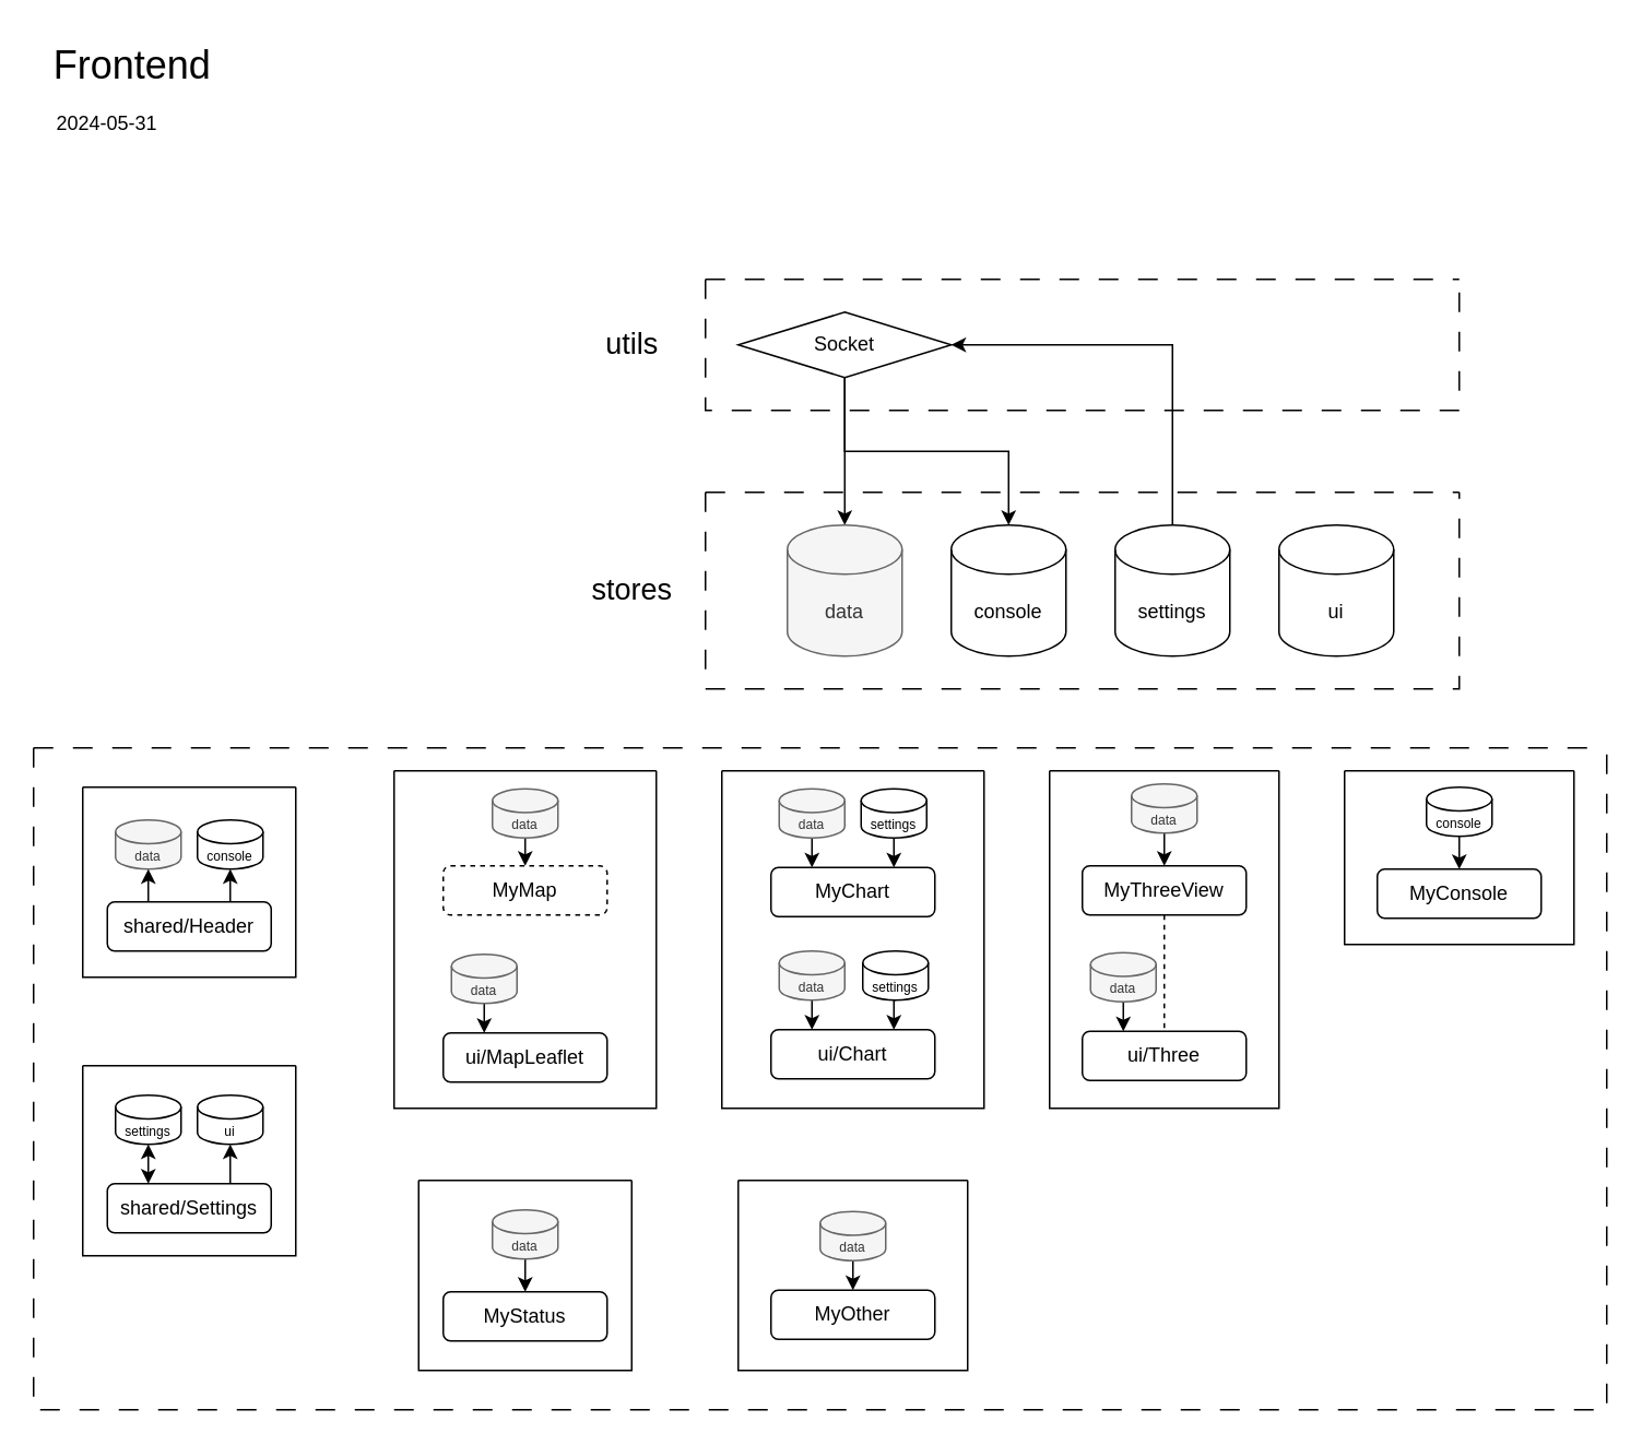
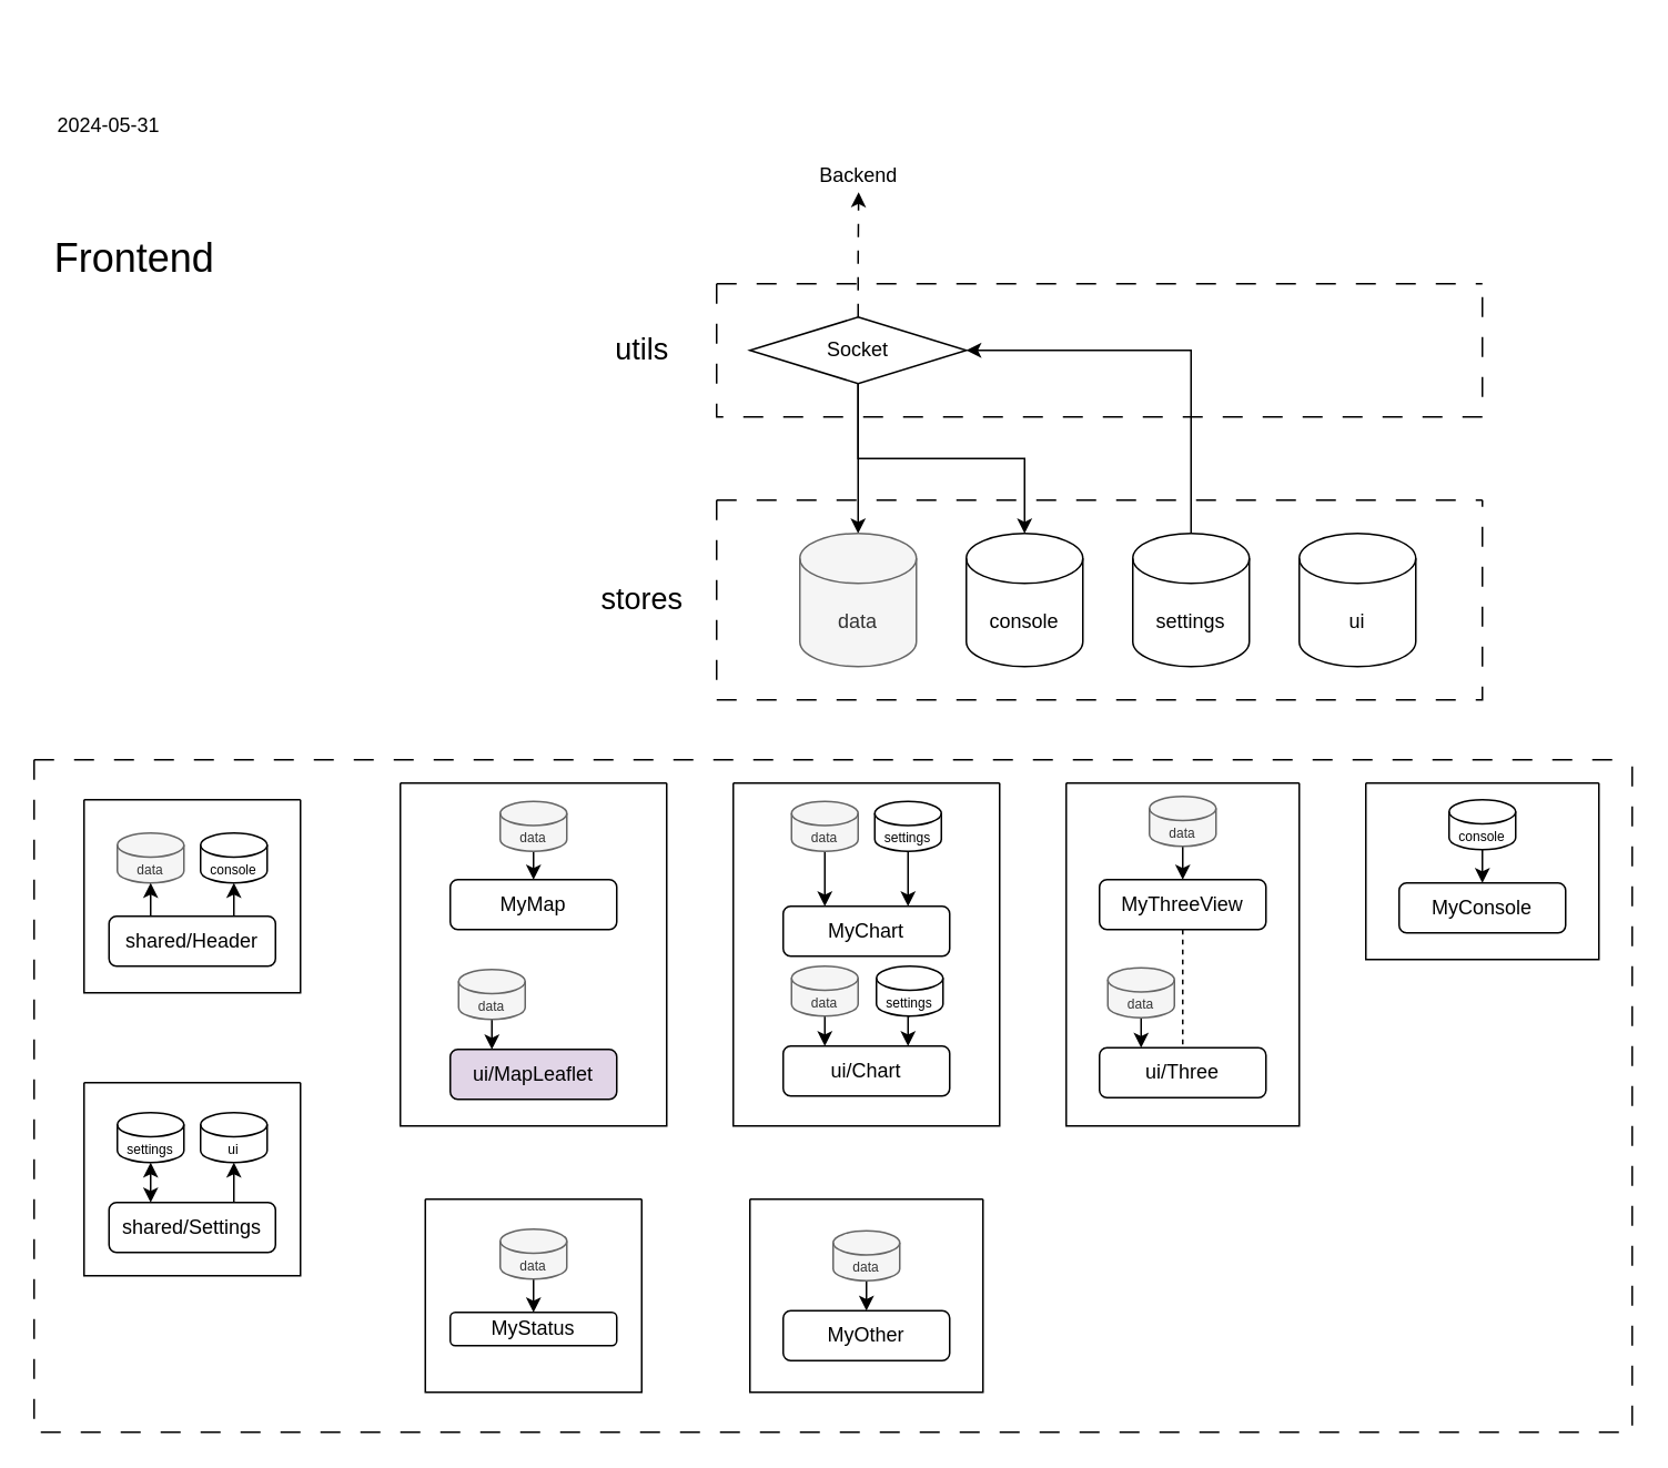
- <mxCell id="3" value="&lt;font style=&quot;font-size: 24px;&quot;&gt;Frontend&lt;/font&gt;" style="text;html=1;align=center;verticalAlign=middle;resizable=0;points=[];autosize=1;strokeColor=none;fillColor=none;" parent="1" vertex="1"><mxGeometry x="20" y="20" width="120" height="40" as="geometry" /></mxCell>
+ <mxCell id="3" value="&lt;font style=&quot;font-size: 24px;&quot;&gt;Frontend&lt;/font&gt;" style="text;html=1;align=center;verticalAlign=middle;resizable=0;points=[];autosize=1;strokeColor=none;fillColor=none;" parent="1" vertex="1"><mxGeometry x="20" y="135" width="120" height="40" as="geometry" /></mxCell>
+ <mxCell id="7" value="Backend" style="text;html=1;align=center;verticalAlign=middle;resizable=0;points=[];autosize=1;strokeColor=none;fillColor=none;" parent="1" vertex="1"><mxGeometry x="480" y="90" width="70" height="30" as="geometry" /></mxCell>
+ <mxCell id="4" style="edgeStyle=orthogonalEdgeStyle;rounded=0;orthogonalLoop=1;jettySize=auto;html=1;exitX=0.5;exitY=0;exitDx=0;exitDy=0;dashed=1;dashPattern=8 8;entryX=0.504;entryY=0.833;entryDx=0;entryDy=0;entryPerimeter=0;" parent="1" source="15" target="7" edge="1"><mxGeometry relative="1" as="geometry"><mxPoint x="515.286" y="130" as="targetPoint" /></mxGeometry></mxCell>
- <mxCell id="19" value="MyMap" style="rounded=1;whiteSpace=wrap;html=1;dashed=1;" parent="18" vertex="1"><mxGeometry x="30" y="58" width="100" height="30" as="geometry" /></mxCell>
+ <mxCell id="19" value="MyMap" style="rounded=1;whiteSpace=wrap;html=1;" parent="18" vertex="1"><mxGeometry x="30" y="58" width="100" height="30" as="geometry" /></mxCell>
- <mxCell id="26" value="MyChart" style="rounded=1;whiteSpace=wrap;html=1;" parent="25" vertex="1"><mxGeometry x="30" y="59" width="100" height="30" as="geometry" /></mxCell>
+ <mxCell id="26" value="MyChart" style="rounded=1;whiteSpace=wrap;html=1;" parent="25" vertex="1"><mxGeometry x="30" y="74" width="100" height="30" as="geometry" /></mxCell>
- <mxCell id="20" value="ui/MapLeaflet" style="rounded=1;whiteSpace=wrap;html=1;" parent="18" vertex="1"><mxGeometry x="30" y="160" width="100" height="30" as="geometry" /></mxCell>
+ <mxCell id="20" value="ui/MapLeaflet" style="rounded=1;whiteSpace=wrap;html=1;fillColor=#e1d5e7;" parent="18" vertex="1"><mxGeometry x="30" y="160" width="100" height="30" as="geometry" /></mxCell>
- <mxCell id="53" value="MyStatus" style="rounded=1;whiteSpace=wrap;html=1;" parent="52" vertex="1"><mxGeometry x="15" y="68" width="100" height="30" as="geometry" /></mxCell>
+ <mxCell id="53" value="MyStatus" style="rounded=1;whiteSpace=wrap;html=1;" parent="52" vertex="1"><mxGeometry x="15" y="68" width="100" height="20" as="geometry" /></mxCell>
